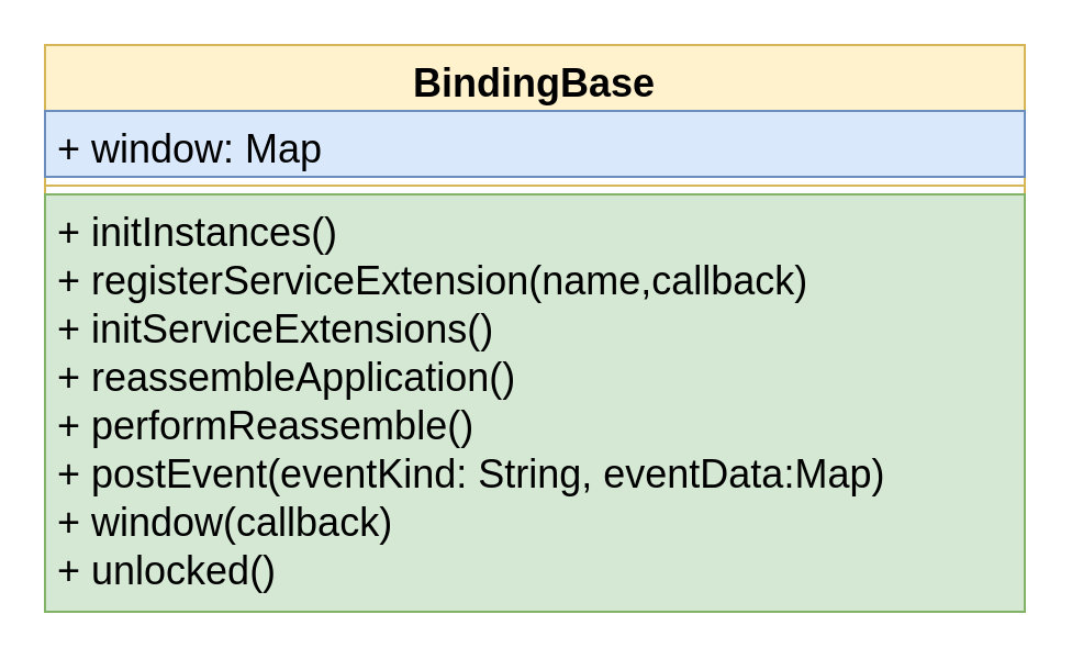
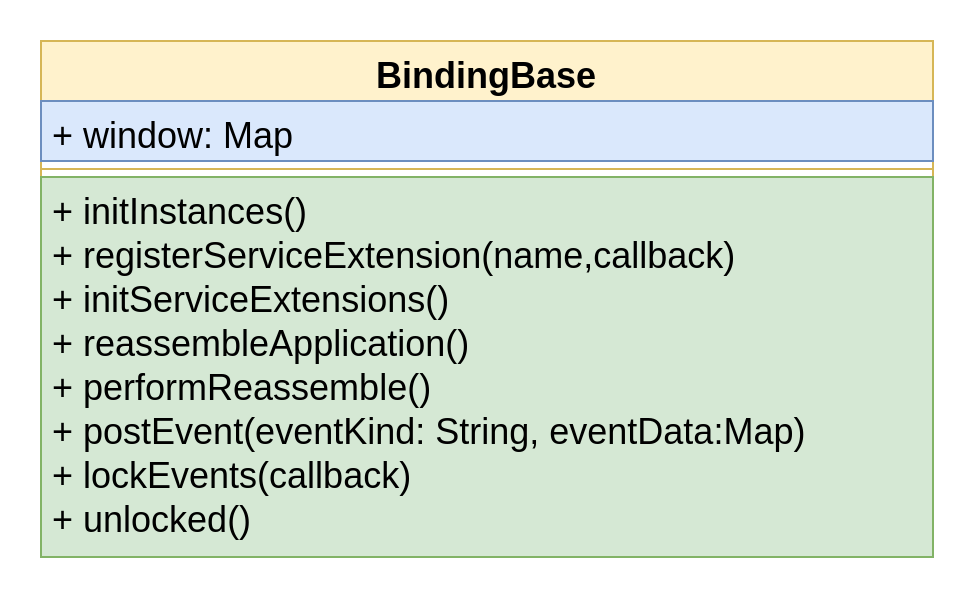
- <mxCell id="5" value="+ initInstances()&#10;+ registerServiceExtension(name,callback)&#10;+ initServiceExtensions()&#10;+ reassembleApplication()&#10;+ performReassemble()&#10;+ postEvent(eventKind: String, eventData:Map)&#10;+ window(callback)&#10;+ unlocked()" style="text;strokeColor=#82b366;fillColor=#d5e8d4;align=left;verticalAlign=top;spacingLeft=4;spacingRight=4;overflow=hidden;rotatable=0;points=[[0,0.5],[1,0.5]];portConstraint=eastwest;fontSize=18;" vertex="1" parent="2"><mxGeometry y="68" width="446" height="190" as="geometry" /></mxCell>
+ <mxCell id="5" value="+ initInstances()&#10;+ registerServiceExtension(name,callback)&#10;+ initServiceExtensions()&#10;+ reassembleApplication()&#10;+ performReassemble()&#10;+ postEvent(eventKind: String, eventData:Map)&#10;+ lockEvents(callback)&#10;+ unlocked()" style="text;strokeColor=#82b366;fillColor=#d5e8d4;align=left;verticalAlign=top;spacingLeft=4;spacingRight=4;overflow=hidden;rotatable=0;points=[[0,0.5],[1,0.5]];portConstraint=eastwest;fontSize=18;" vertex="1" parent="2"><mxGeometry y="68" width="446" height="190" as="geometry" /></mxCell>
